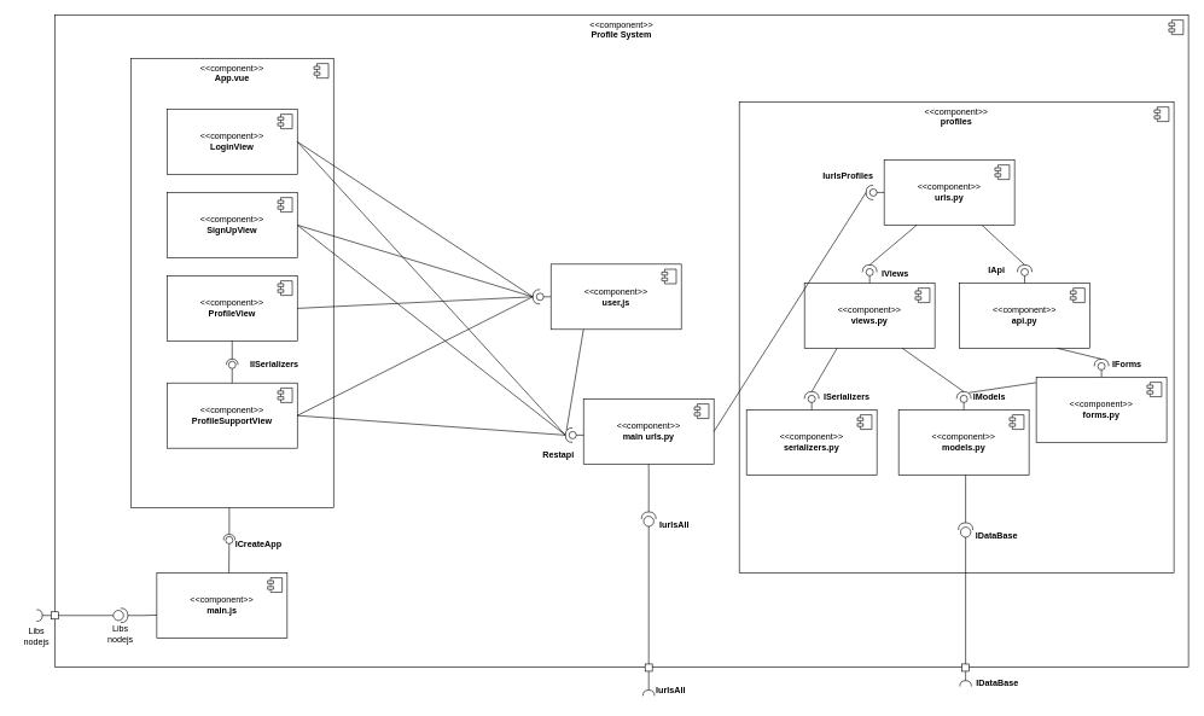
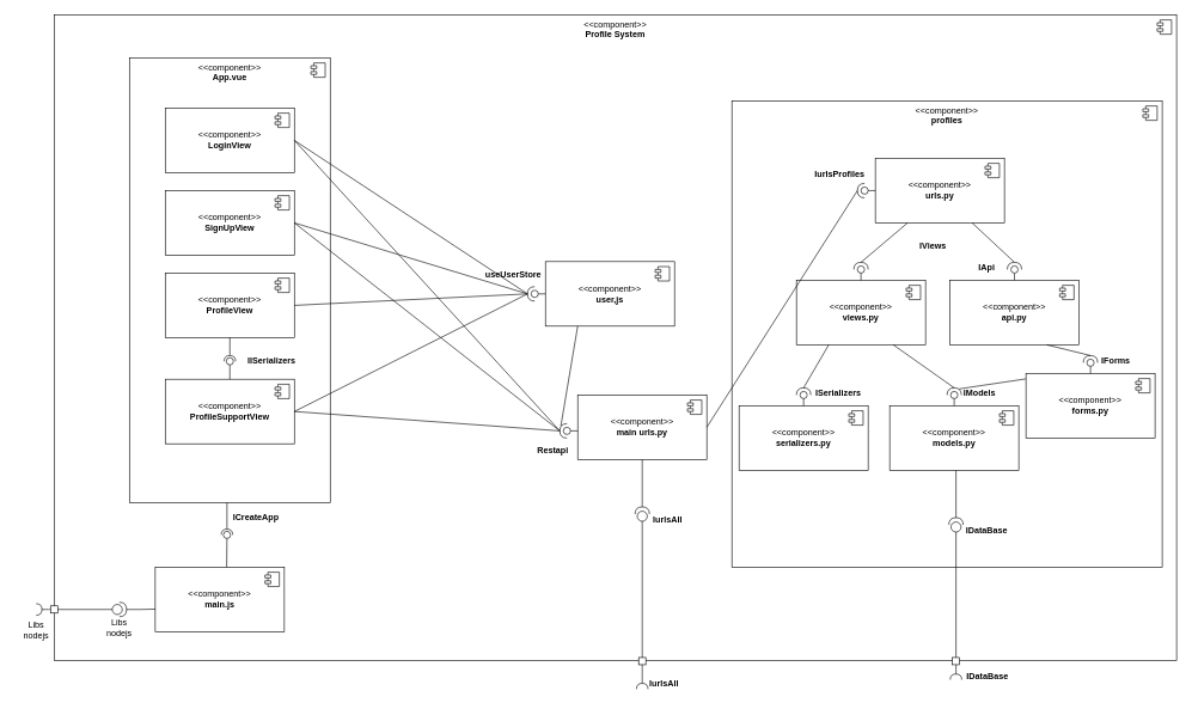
- <mxCell id="64" value="IViews" style="text;align=center;fontStyle=1;verticalAlign=middle;spacingLeft=3;spacingRight=3;strokeColor=none;rotatable=0;points=[[0,0.5],[1,0.5]];portConstraint=eastwest;html=1;" vertex="1" parent="1"><mxGeometry x="1210" y="364" width="50" height="26" as="geometry" /></mxCell>
+ <mxCell id="64" value="IViews" style="text;align=center;fontStyle=1;verticalAlign=middle;spacingLeft=3;spacingRight=3;strokeColor=none;rotatable=0;points=[[0,0.5],[1,0.5]];portConstraint=eastwest;html=1;" vertex="1" parent="1"><mxGeometry x="1275" y="329" width="50" height="26" as="geometry" /></mxCell>
+ <mxCell id="85" value="useUserStore" style="text;align=center;fontStyle=1;verticalAlign=middle;spacingLeft=3;spacingRight=3;strokeColor=none;rotatable=0;points=[[0,0.5],[1,0.5]];portConstraint=eastwest;html=1;" vertex="1" parent="1"><mxGeometry x="670" y="370" width="90" height="26" as="geometry" /></mxCell>
- <mxCell id="45" value="ICreateApp" style="text;align=center;fontStyle=1;verticalAlign=middle;spacingLeft=3;spacingRight=3;strokeColor=none;rotatable=0;points=[[0,0.5],[1,0.5]];portConstraint=eastwest;html=1;" vertex="1" parent="1"><mxGeometry x="331" y="743" width="50" height="16" as="geometry" /></mxCell>
+ <mxCell id="45" value="ICreateApp" style="text;align=center;fontStyle=1;verticalAlign=middle;spacingLeft=3;spacingRight=3;strokeColor=none;rotatable=0;points=[[0,0.5],[1,0.5]];portConstraint=eastwest;html=1;" vertex="1" parent="1"><mxGeometry x="331" y="713" width="50" height="16" as="geometry" /></mxCell>
